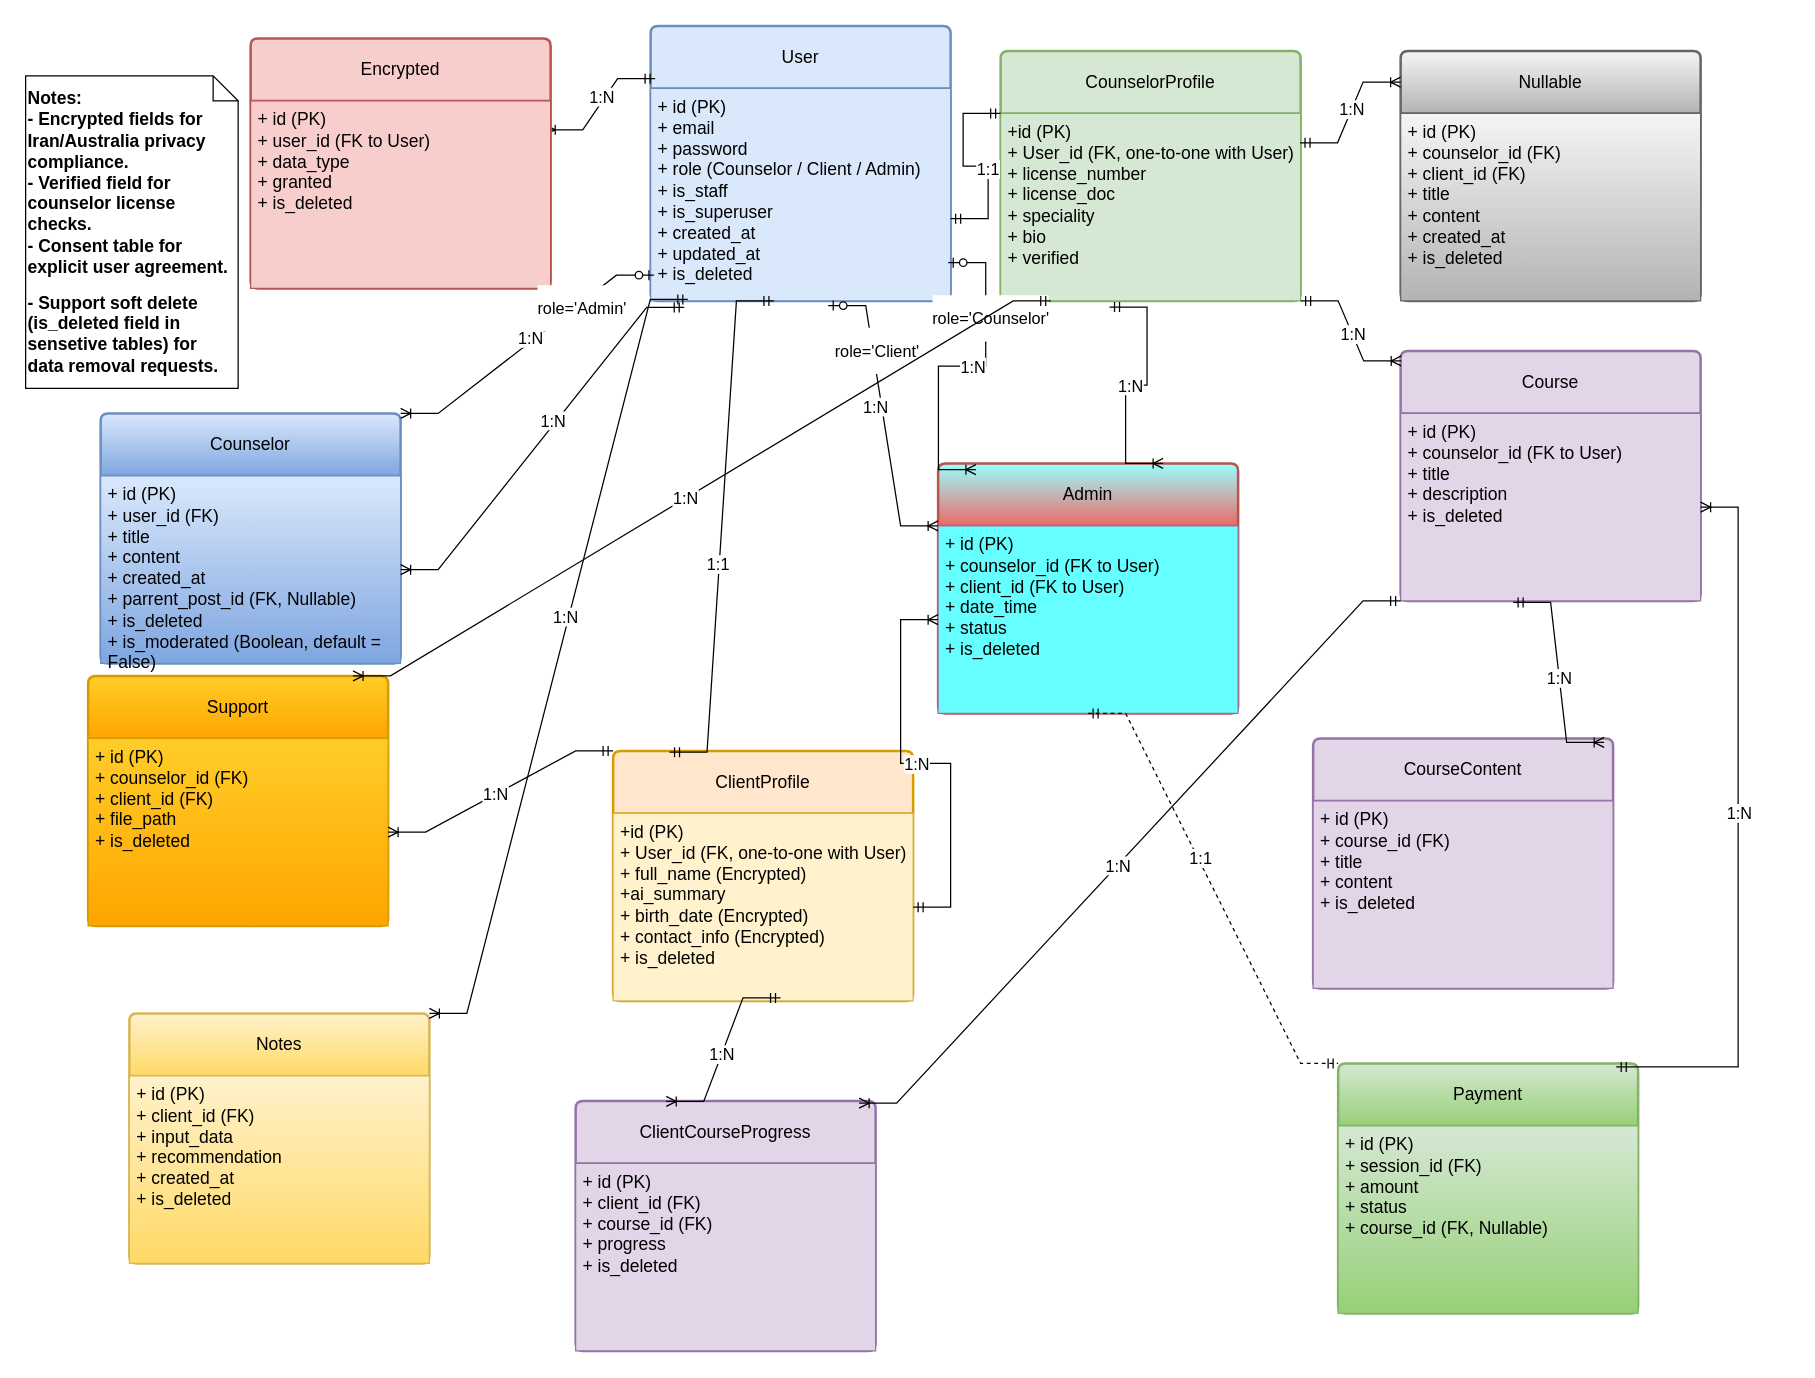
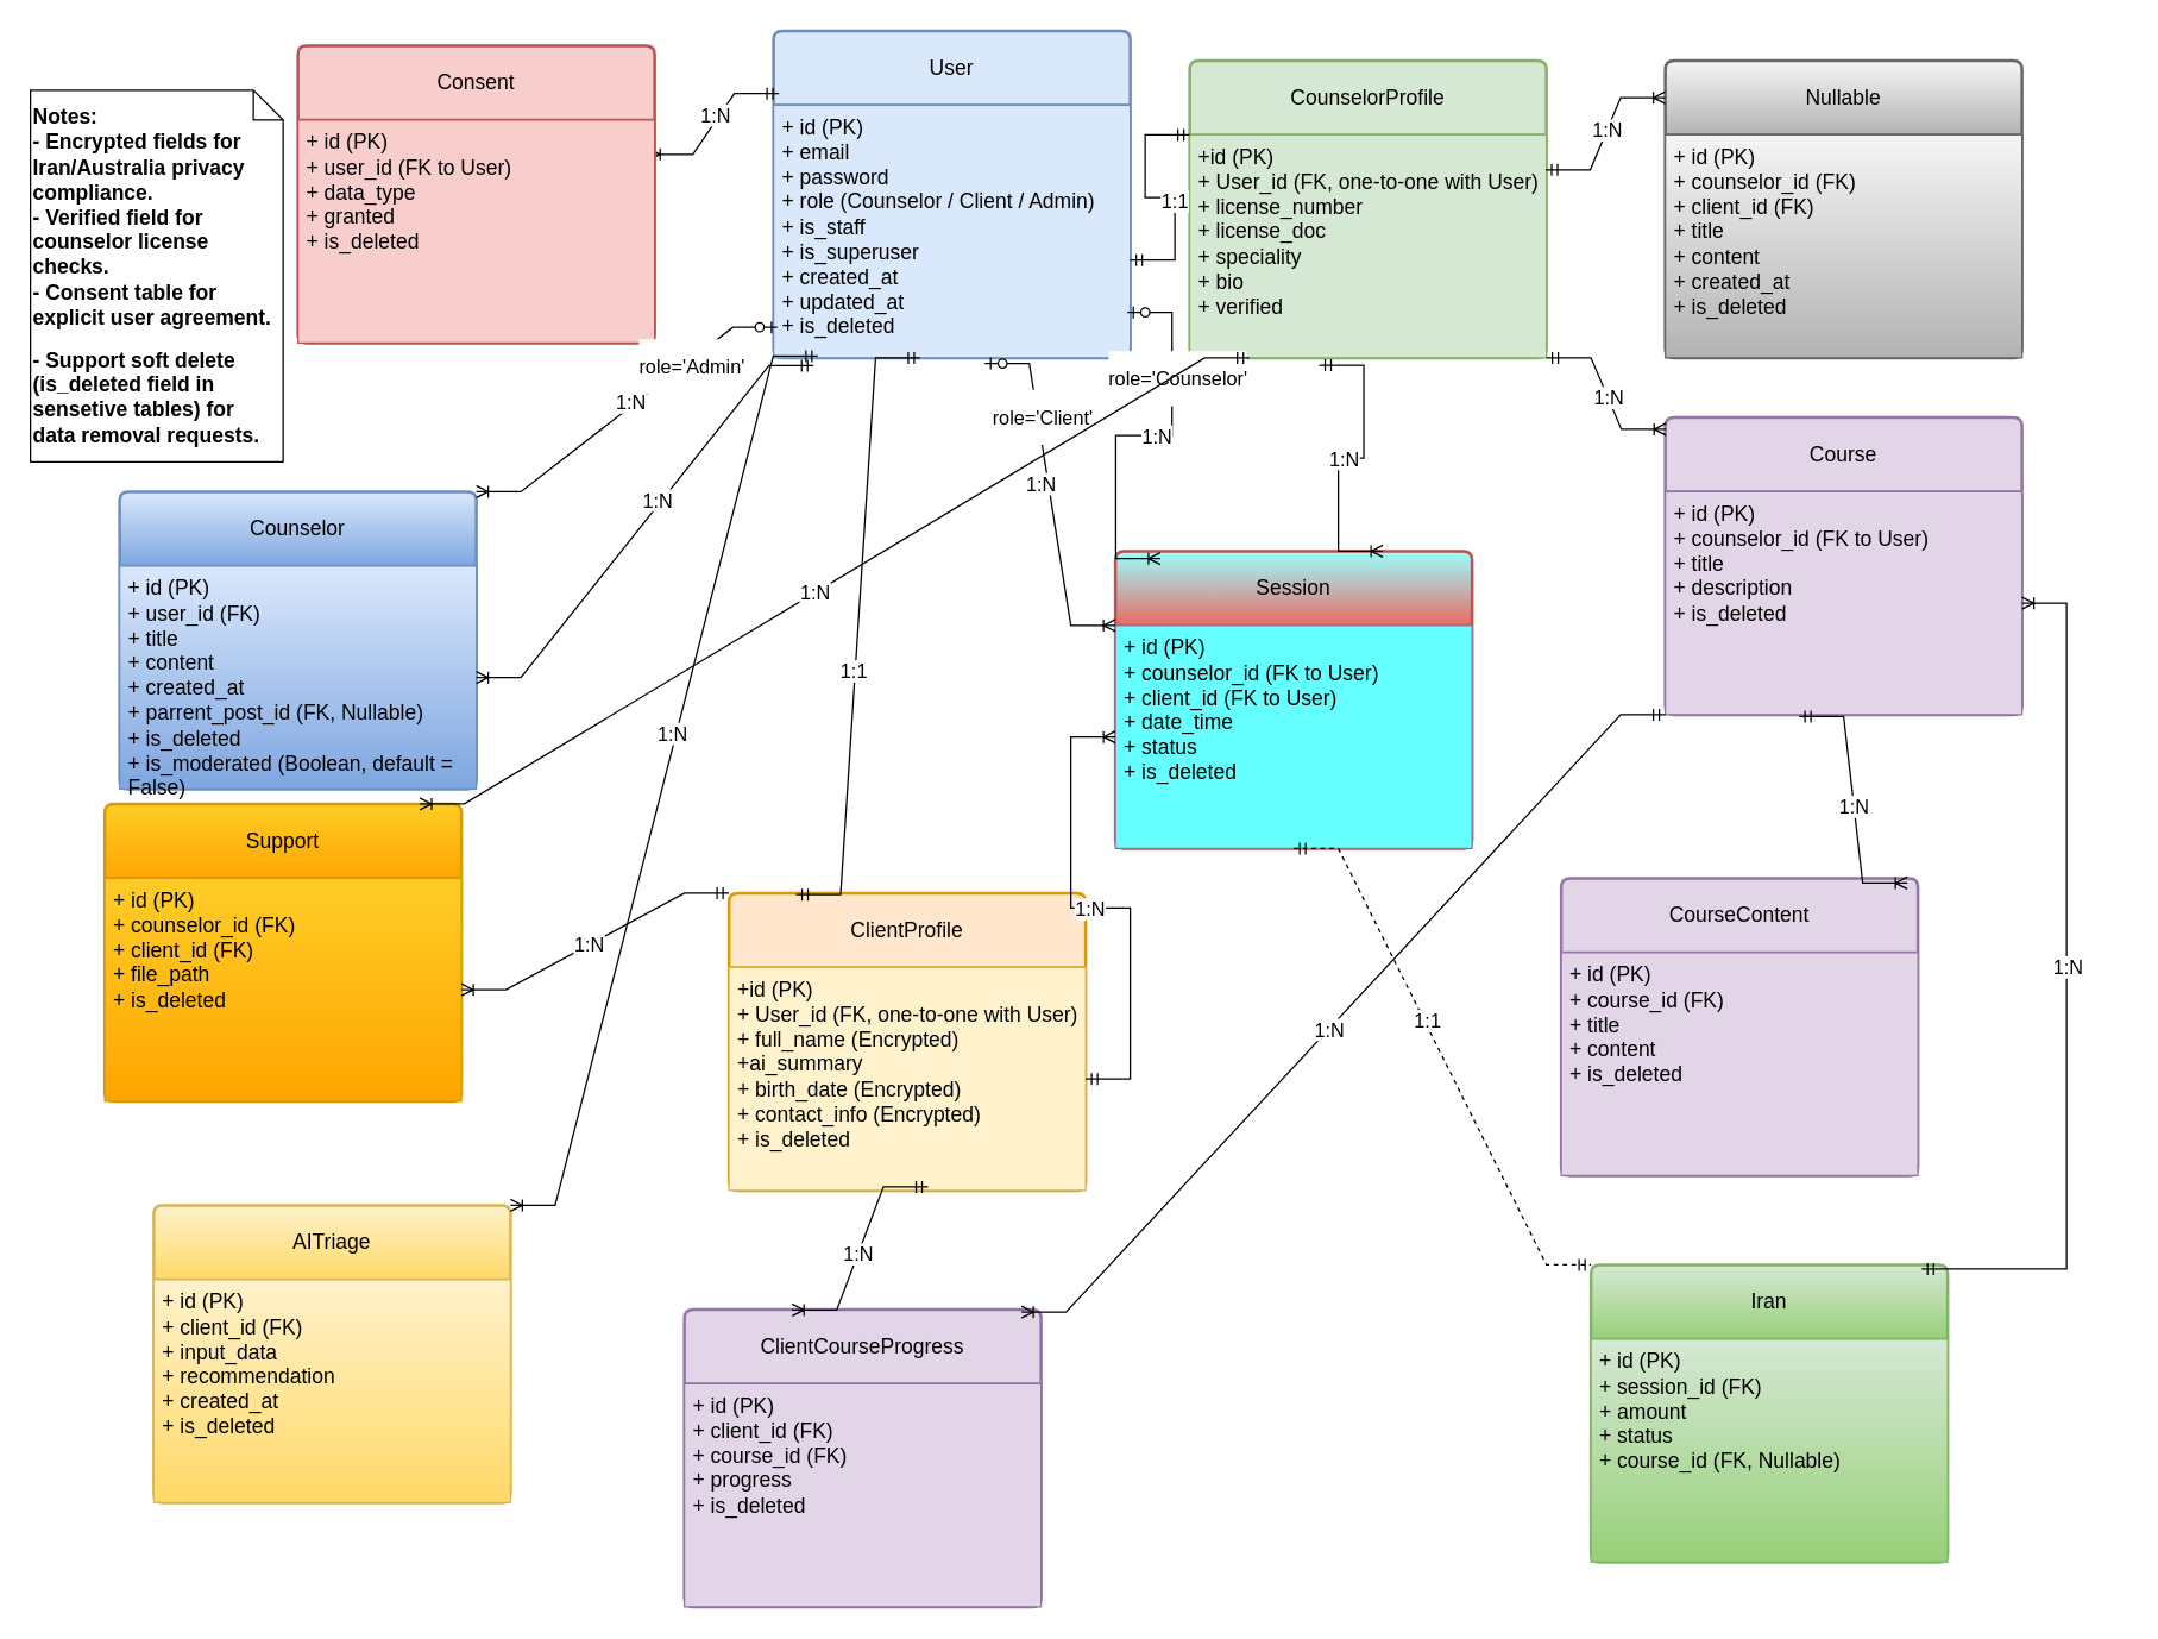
- <mxCell id="31" value="&lt;p style=&quot;white-space-collapse: preserve;&quot; dir=&quot;auto&quot;&gt;Encrypted&lt;/p&gt;" style="swimlane;childLayout=stackLayout;horizontal=1;startSize=50;horizontalStack=0;rounded=1;fontSize=14;fontStyle=0;strokeWidth=2;resizeParent=0;resizeLast=1;shadow=0;dashed=0;align=center;arcSize=4;whiteSpace=wrap;html=1;fillColor=#f8cecc;strokeColor=#b85450;" parent="1" vertex="1"><mxGeometry x="200" y="30" width="240" height="200" as="geometry" /></mxCell>
+ <mxCell id="31" value="&lt;p style=&quot;white-space-collapse: preserve;&quot; dir=&quot;auto&quot;&gt;Consent&lt;/p&gt;" style="swimlane;childLayout=stackLayout;horizontal=1;startSize=50;horizontalStack=0;rounded=1;fontSize=14;fontStyle=0;strokeWidth=2;resizeParent=0;resizeLast=1;shadow=0;dashed=0;align=center;arcSize=4;whiteSpace=wrap;html=1;fillColor=#f8cecc;strokeColor=#b85450;" parent="1" vertex="1"><mxGeometry x="200" y="30" width="240" height="200" as="geometry" /></mxCell>
- <mxCell id="8" value="&lt;p style=&quot;white-space-collapse: preserve;&quot; dir=&quot;auto&quot;&gt;Admin&lt;/p&gt;" style="swimlane;childLayout=stackLayout;horizontal=1;startSize=50;horizontalStack=0;rounded=1;fontSize=14;fontStyle=0;strokeWidth=2;resizeParent=0;resizeLast=1;shadow=0;dashed=0;align=center;arcSize=4;whiteSpace=wrap;html=1;fillColor=#99FFFF;strokeColor=#b85450;gradientColor=#ea6b66;" parent="1" vertex="1"><mxGeometry x="750" y="370" width="240" height="200" as="geometry" /></mxCell>
+ <mxCell id="8" value="&lt;p style=&quot;white-space-collapse: preserve;&quot; dir=&quot;auto&quot;&gt;Session&lt;/p&gt;" style="swimlane;childLayout=stackLayout;horizontal=1;startSize=50;horizontalStack=0;rounded=1;fontSize=14;fontStyle=0;strokeWidth=2;resizeParent=0;resizeLast=1;shadow=0;dashed=0;align=center;arcSize=4;whiteSpace=wrap;html=1;fillColor=#99FFFF;strokeColor=#b85450;gradientColor=#ea6b66;" parent="1" vertex="1"><mxGeometry x="750" y="370" width="240" height="200" as="geometry" /></mxCell>
- <mxCell id="35" value="&lt;p style=&quot;white-space-collapse: preserve;&quot; dir=&quot;auto&quot;&gt;Notes&lt;/p&gt;" style="swimlane;childLayout=stackLayout;horizontal=1;startSize=50;horizontalStack=0;rounded=1;fontSize=14;fontStyle=0;strokeWidth=2;resizeParent=0;resizeLast=1;shadow=0;dashed=0;align=center;arcSize=4;whiteSpace=wrap;html=1;fillColor=#fff2cc;strokeColor=#d6b656;gradientColor=#ffd966;" parent="1" vertex="1"><mxGeometry x="103" y="810" width="240" height="200" as="geometry" /></mxCell>
+ <mxCell id="35" value="&lt;p style=&quot;white-space-collapse: preserve;&quot; dir=&quot;auto&quot;&gt;AITriage&lt;/p&gt;" style="swimlane;childLayout=stackLayout;horizontal=1;startSize=50;horizontalStack=0;rounded=1;fontSize=14;fontStyle=0;strokeWidth=2;resizeParent=0;resizeLast=1;shadow=0;dashed=0;align=center;arcSize=4;whiteSpace=wrap;html=1;fillColor=#fff2cc;strokeColor=#d6b656;gradientColor=#ffd966;" parent="1" vertex="1"><mxGeometry x="103" y="810" width="240" height="200" as="geometry" /></mxCell>
- <mxCell id="33" value="&lt;p style=&quot;white-space-collapse: preserve;&quot; dir=&quot;auto&quot;&gt;Payment&lt;/p&gt;" style="swimlane;childLayout=stackLayout;horizontal=1;startSize=50;horizontalStack=0;rounded=1;fontSize=14;fontStyle=0;strokeWidth=2;resizeParent=0;resizeLast=1;shadow=0;dashed=0;align=center;arcSize=4;whiteSpace=wrap;html=1;fillColor=#d5e8d4;strokeColor=#82b366;gradientColor=#97d077;" parent="1" vertex="1"><mxGeometry x="1070" y="850" width="240" height="200" as="geometry" /></mxCell>
+ <mxCell id="33" value="&lt;p style=&quot;white-space-collapse: preserve;&quot; dir=&quot;auto&quot;&gt;Iran&lt;/p&gt;" style="swimlane;childLayout=stackLayout;horizontal=1;startSize=50;horizontalStack=0;rounded=1;fontSize=14;fontStyle=0;strokeWidth=2;resizeParent=0;resizeLast=1;shadow=0;dashed=0;align=center;arcSize=4;whiteSpace=wrap;html=1;fillColor=#d5e8d4;strokeColor=#82b366;gradientColor=#97d077;" parent="1" vertex="1"><mxGeometry x="1070" y="850" width="240" height="200" as="geometry" /></mxCell>
